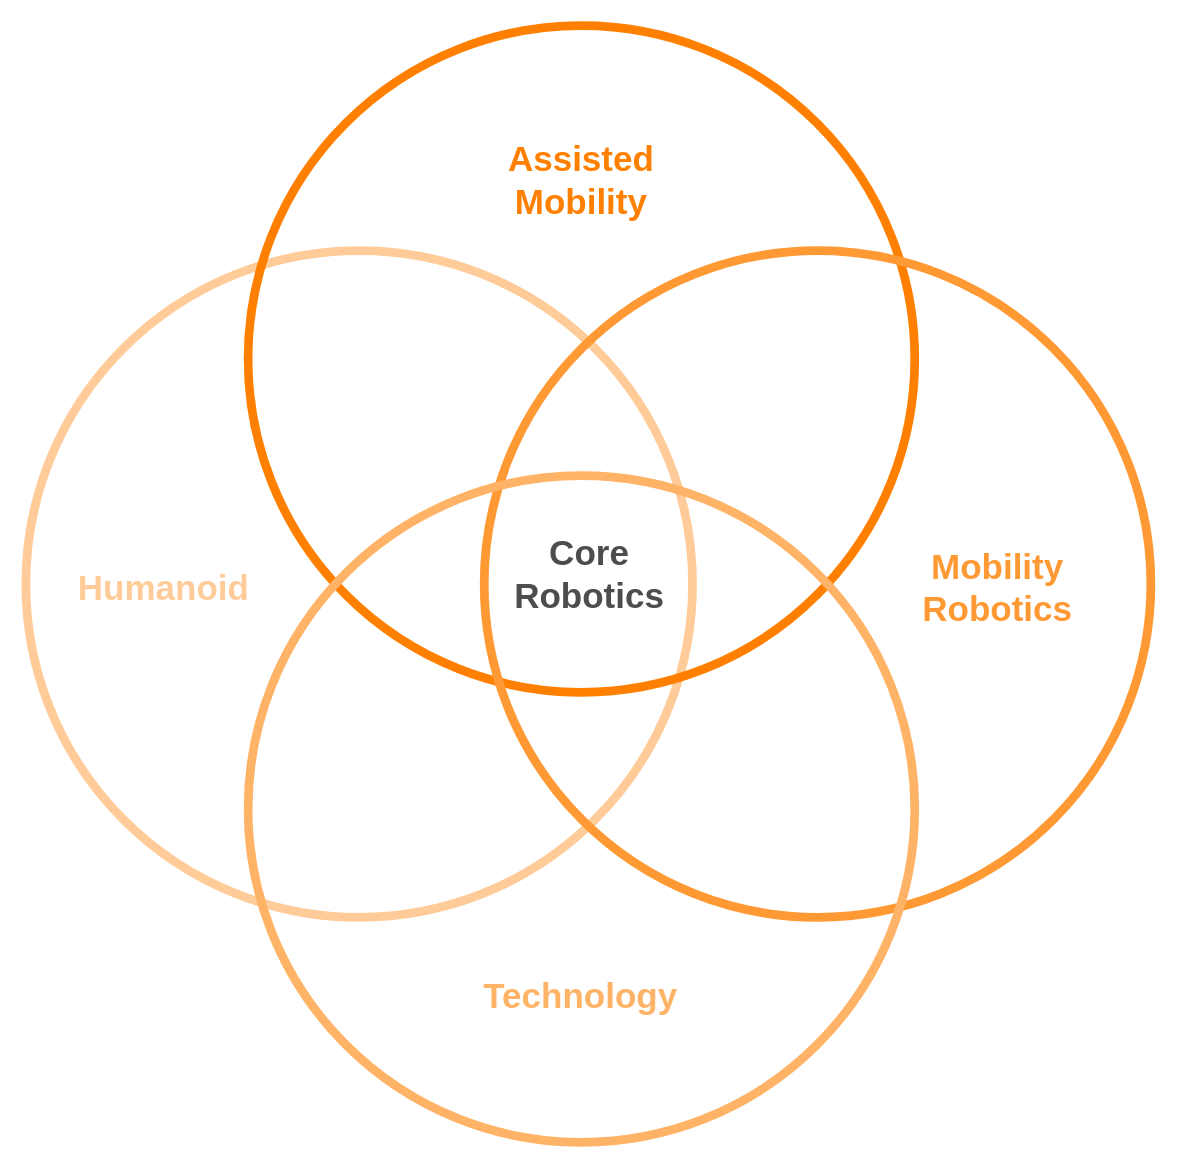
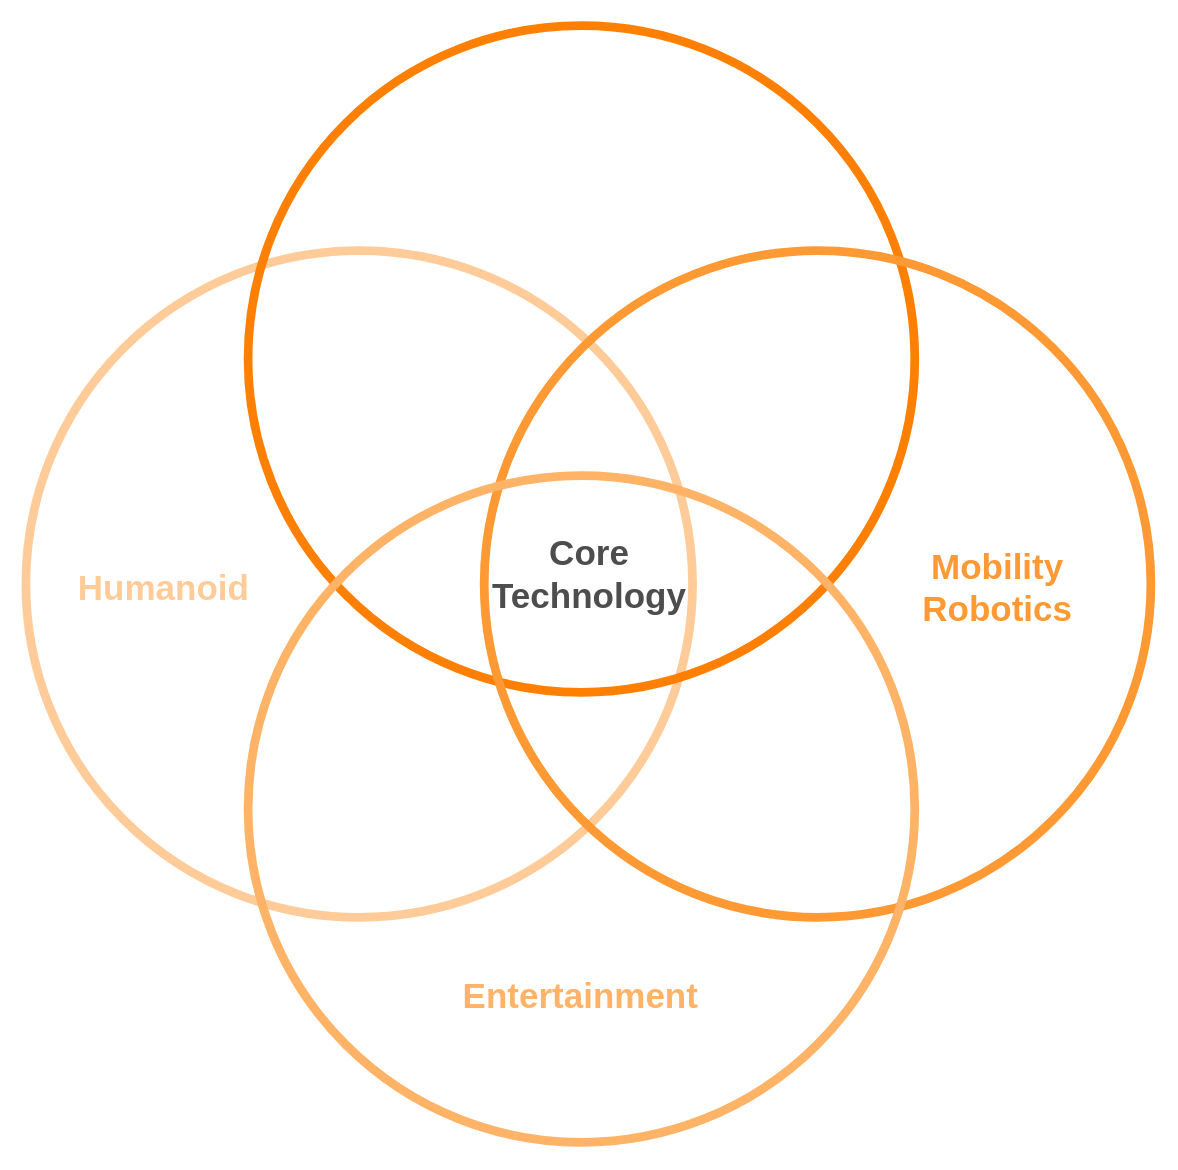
- <mxCell id="7" value="Assisted Mobility" style="text;html=1;strokeColor=none;fillColor=none;align=center;verticalAlign=middle;whiteSpace=wrap;rounded=0;fontColor=#FF8000;fontStyle=1;fontSize=28;" vertex="1" parent="1"><mxGeometry x="397.778" y="110" width="133.333" height="67.5" as="geometry" /></mxCell>
- <mxCell id="10" value="Core Robotics" style="text;html=1;strokeColor=none;fillColor=none;align=center;verticalAlign=middle;whiteSpace=wrap;rounded=0;fontStyle=1;fontColor=#4D4D4D;fontSize=28;" vertex="1" parent="1"><mxGeometry x="392.22" y="413.75" width="157.78" height="90" as="geometry" /></mxCell>
+ <mxCell id="10" value="Core Technology" style="text;html=1;strokeColor=none;fillColor=none;align=center;verticalAlign=middle;whiteSpace=wrap;rounded=0;fontStyle=1;fontColor=#4D4D4D;fontSize=28;" vertex="1" parent="1"><mxGeometry x="392.22" y="413.75" width="157.78" height="90" as="geometry" /></mxCell>
- <mxCell id="9" value="Technology" style="text;html=1;strokeColor=none;fillColor=none;align=center;verticalAlign=middle;whiteSpace=wrap;rounded=0;fontColor=#FFB366;fontStyle=1;fontSize=28;" vertex="1" parent="1"><mxGeometry x="364.444" y="762.5" width="200" height="67.5" as="geometry" /></mxCell>
+ <mxCell id="9" value="Entertainment" style="text;html=1;strokeColor=none;fillColor=none;align=center;verticalAlign=middle;whiteSpace=wrap;rounded=0;fontColor=#FFB366;fontStyle=1;fontSize=28;" vertex="1" parent="1"><mxGeometry x="364.444" y="762.5" width="200" height="67.5" as="geometry" /></mxCell>
